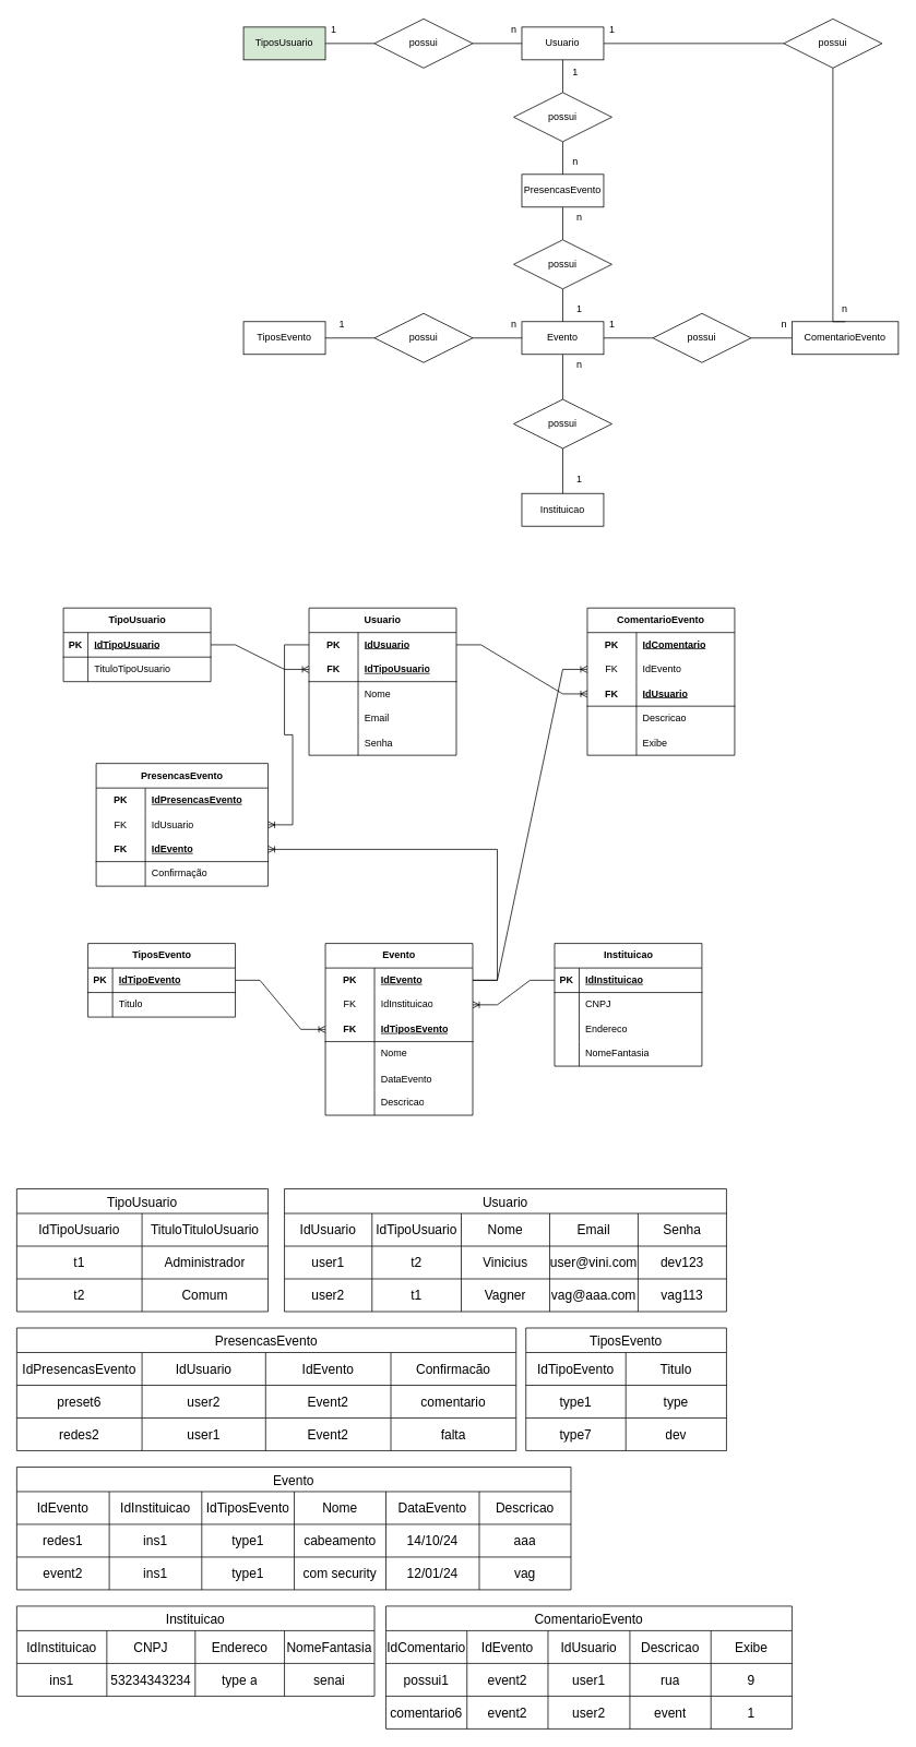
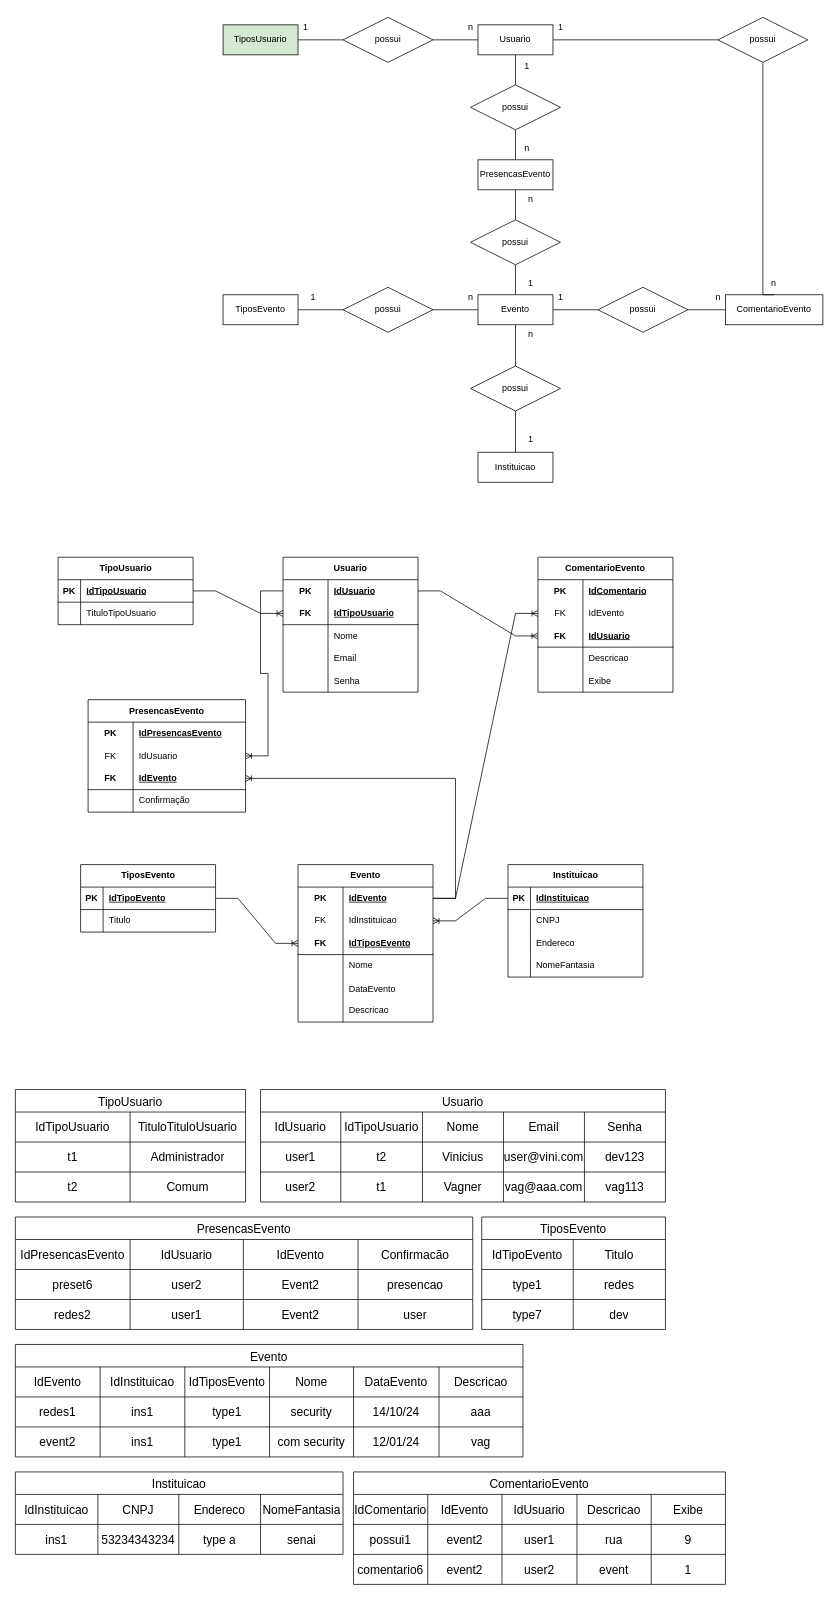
- <mxCell id="181" value="comentario" style="shape=partialRectangle;html=1;whiteSpace=wrap;connectable=0;strokeColor=inherit;overflow=hidden;fillColor=none;top=0;left=0;bottom=0;right=0;pointerEvents=1;fontSize=16;" parent="177" vertex="1"><mxGeometry x="457" width="153" height="40" as="geometry"><mxRectangle width="153" height="40" as="alternateBounds" /></mxGeometry></mxCell>
+ <mxCell id="181" value="presencao" style="shape=partialRectangle;html=1;whiteSpace=wrap;connectable=0;strokeColor=inherit;overflow=hidden;fillColor=none;top=0;left=0;bottom=0;right=0;pointerEvents=1;fontSize=16;" parent="177" vertex="1"><mxGeometry x="457" width="153" height="40" as="geometry"><mxRectangle width="153" height="40" as="alternateBounds" /></mxGeometry></mxCell>
- <mxCell id="193" value="type" style="shape=partialRectangle;html=1;whiteSpace=wrap;connectable=0;strokeColor=inherit;overflow=hidden;fillColor=none;top=0;left=0;bottom=0;right=0;pointerEvents=1;fontSize=16;" parent="191" vertex="1"><mxGeometry x="122" width="123" height="40" as="geometry"><mxRectangle width="123" height="40" as="alternateBounds" /></mxGeometry></mxCell>
+ <mxCell id="193" value="redes" style="shape=partialRectangle;html=1;whiteSpace=wrap;connectable=0;strokeColor=inherit;overflow=hidden;fillColor=none;top=0;left=0;bottom=0;right=0;pointerEvents=1;fontSize=16;" parent="191" vertex="1"><mxGeometry x="122" width="123" height="40" as="geometry"><mxRectangle width="123" height="40" as="alternateBounds" /></mxGeometry></mxCell>
- <mxCell id="186" value="falta" style="shape=partialRectangle;html=1;whiteSpace=wrap;connectable=0;strokeColor=inherit;overflow=hidden;fillColor=none;top=0;left=0;bottom=0;right=0;pointerEvents=1;fontSize=16;" parent="182" vertex="1"><mxGeometry x="457" width="153" height="40" as="geometry"><mxRectangle width="153" height="40" as="alternateBounds" /></mxGeometry></mxCell>
+ <mxCell id="186" value="user" style="shape=partialRectangle;html=1;whiteSpace=wrap;connectable=0;strokeColor=inherit;overflow=hidden;fillColor=none;top=0;left=0;bottom=0;right=0;pointerEvents=1;fontSize=16;" parent="182" vertex="1"><mxGeometry x="457" width="153" height="40" as="geometry"><mxRectangle width="153" height="40" as="alternateBounds" /></mxGeometry></mxCell>
- <mxCell id="209" value="cabeamento" style="shape=partialRectangle;html=1;whiteSpace=wrap;connectable=0;strokeColor=inherit;overflow=hidden;fillColor=none;top=0;left=0;bottom=0;right=0;pointerEvents=1;fontSize=16;" parent="205" vertex="1"><mxGeometry x="339" width="112" height="40" as="geometry"><mxRectangle width="112" height="40" as="alternateBounds" /></mxGeometry></mxCell>
+ <mxCell id="209" value="security" style="shape=partialRectangle;html=1;whiteSpace=wrap;connectable=0;strokeColor=inherit;overflow=hidden;fillColor=none;top=0;left=0;bottom=0;right=0;pointerEvents=1;fontSize=16;" parent="205" vertex="1"><mxGeometry x="339" width="112" height="40" as="geometry"><mxRectangle width="112" height="40" as="alternateBounds" /></mxGeometry></mxCell>
